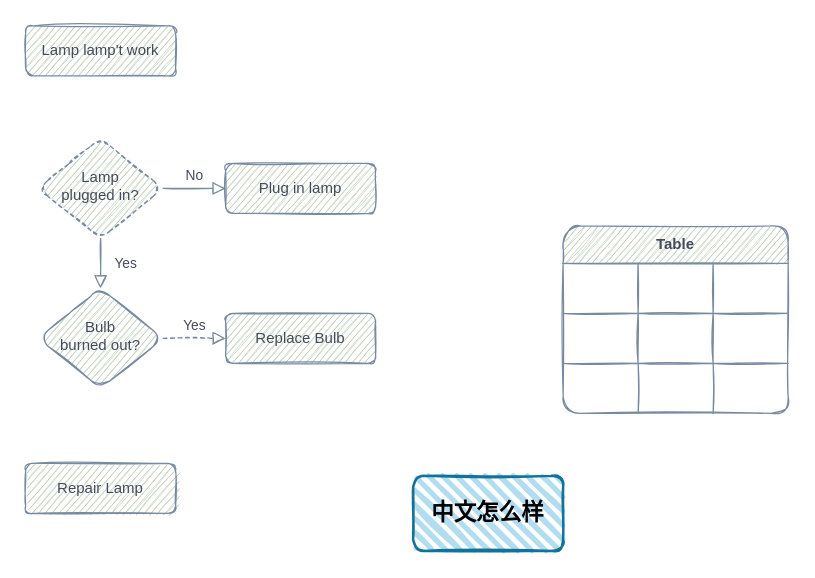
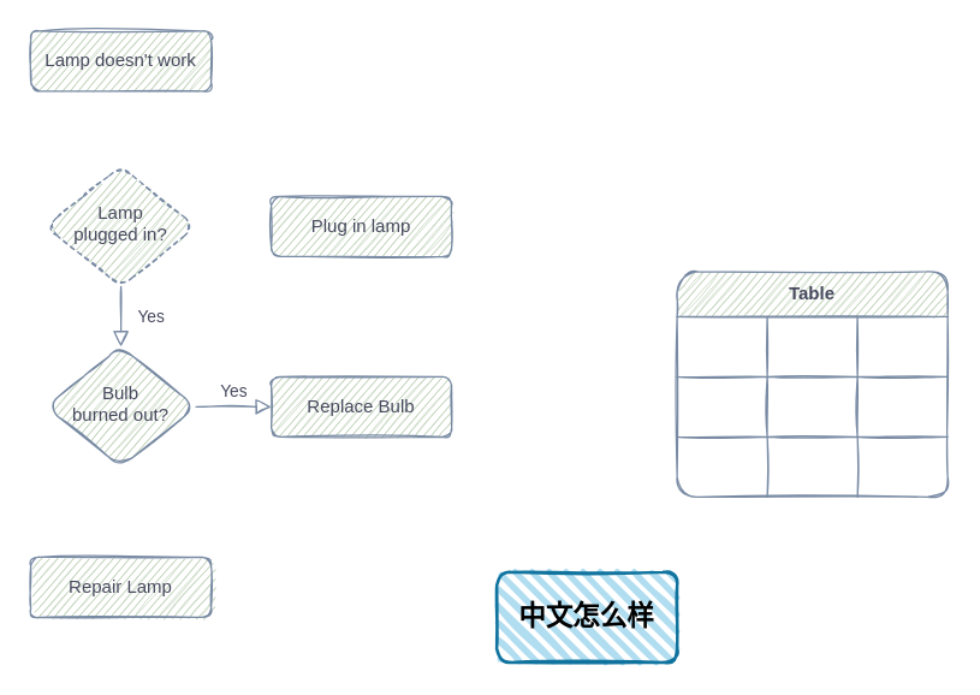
- <mxCell id="2" value="Lamp lamp't work" style="whiteSpace=wrap;html=1;fontSize=12;glass=0;strokeWidth=1;shadow=0;rounded=1;fillColor=#B2C9AB;strokeColor=#788AA3;fontColor=#46495D;sketch=1;" parent="1" vertex="1"><mxGeometry x="20" y="20" width="120" height="40" as="geometry" /></mxCell>
+ <mxCell id="2" value="Lamp doesn't work" style="whiteSpace=wrap;html=1;fontSize=12;glass=0;strokeWidth=1;shadow=0;rounded=1;fillColor=#B2C9AB;strokeColor=#788AA3;fontColor=#46495D;sketch=1;" parent="1" vertex="1"><mxGeometry x="20" y="20" width="120" height="40" as="geometry" /></mxCell>
- <mxCell id="4" value="No" style="edgeStyle=orthogonalEdgeStyle;html=1;jettySize=auto;orthogonalLoop=1;fontSize=11;endArrow=block;endFill=0;endSize=8;strokeWidth=1;shadow=0;labelBackgroundColor=none;strokeColor=#788AA3;fontColor=#46495D;sketch=1;" parent="1" source="5" target="6" edge="1"><mxGeometry y="10" relative="1" as="geometry"><mxPoint as="offset" /></mxGeometry></mxCell>
- <mxCell id="7" value="Yes" style="edgeStyle=orthogonalEdgeStyle;html=1;jettySize=auto;orthogonalLoop=1;fontSize=11;endArrow=block;endFill=0;endSize=8;strokeWidth=1;shadow=0;labelBackgroundColor=none;strokeColor=#788AA3;fontColor=#46495D;sketch=1;dashed=1;" parent="1" source="8" target="10" edge="1"><mxGeometry y="10" relative="1" as="geometry"><mxPoint as="offset" /></mxGeometry></mxCell>
+ <mxCell id="7" value="Yes" style="edgeStyle=orthogonalEdgeStyle;html=1;jettySize=auto;orthogonalLoop=1;fontSize=11;endArrow=block;endFill=0;endSize=8;strokeWidth=1;shadow=0;labelBackgroundColor=none;strokeColor=#788AA3;fontColor=#46495D;sketch=1;" parent="1" source="8" target="10" edge="1"><mxGeometry y="10" relative="1" as="geometry"><mxPoint as="offset" /></mxGeometry></mxCell>
